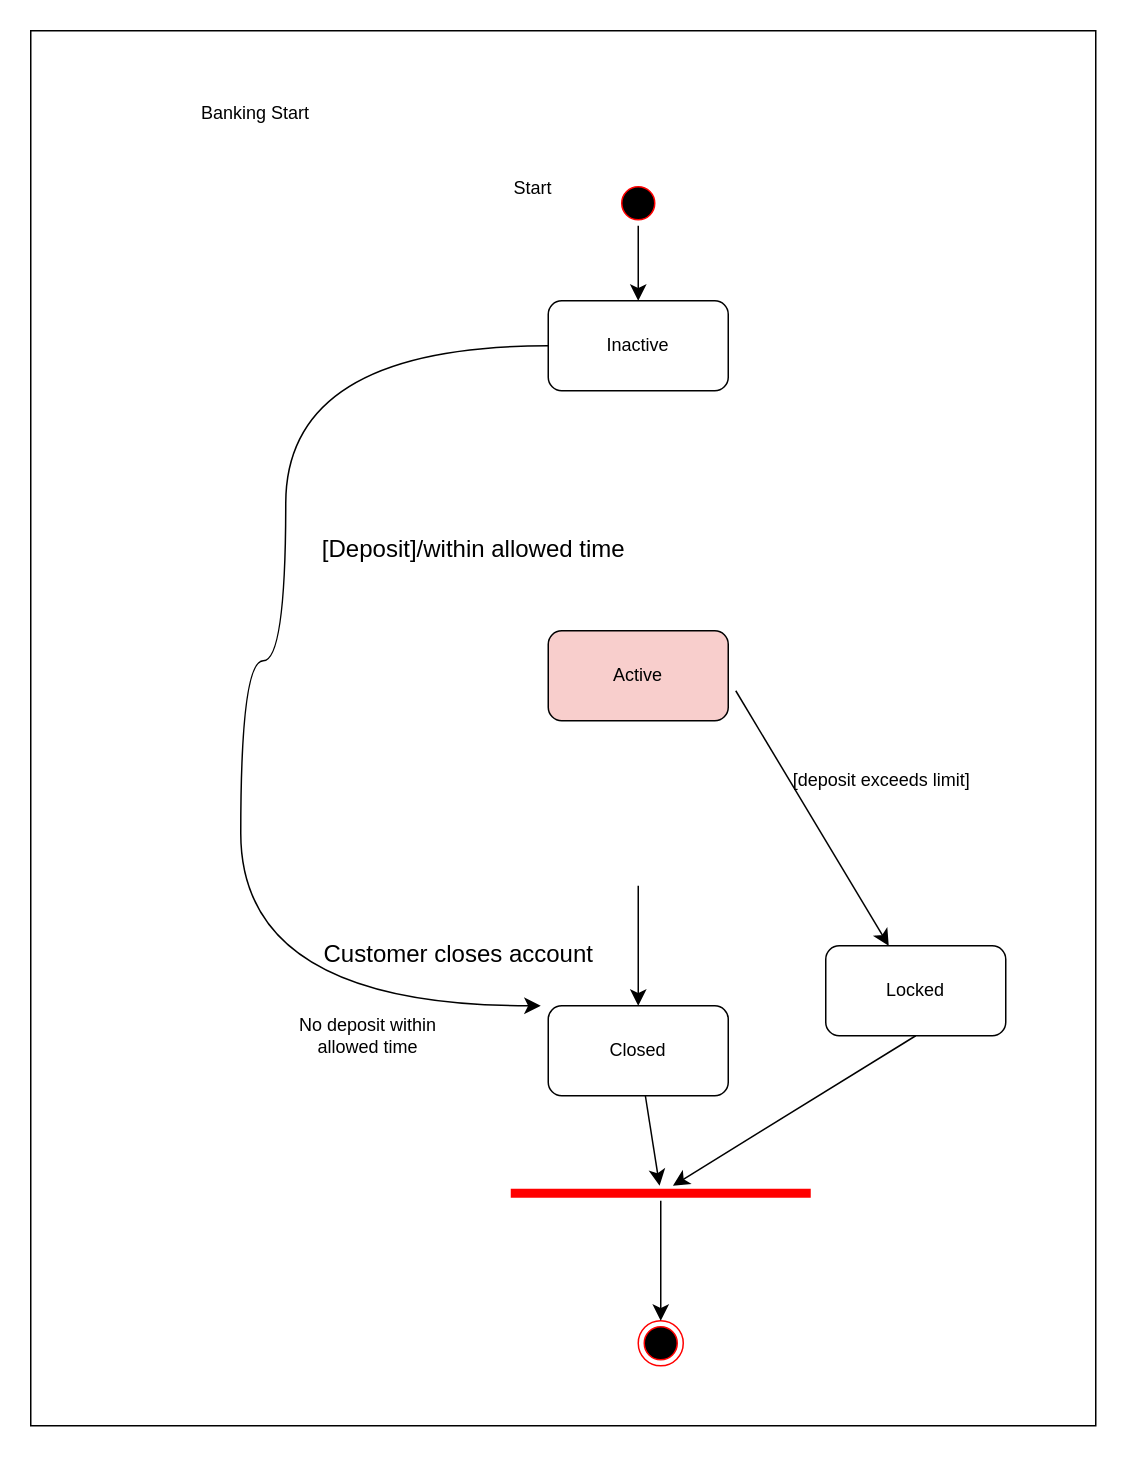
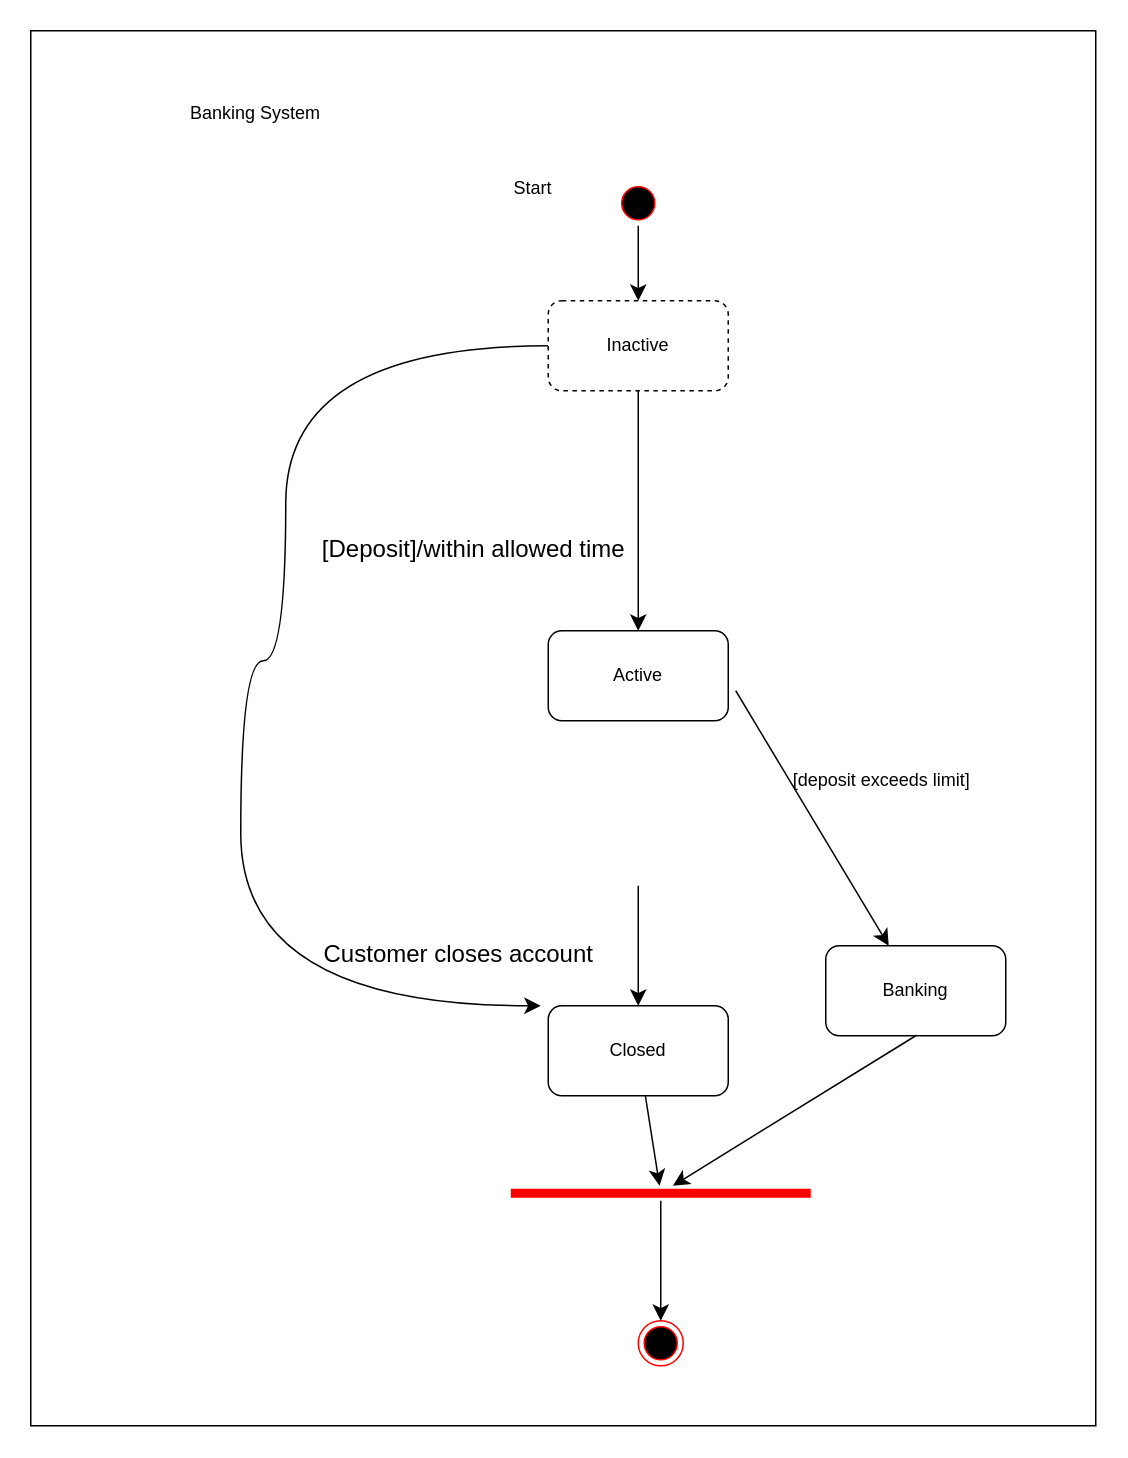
- <mxCell id="3" value="Banking Start" style="text;html=1;align=center;verticalAlign=middle;whiteSpace=wrap;rounded=0;" vertex="1" parent="1"><mxGeometry x="110" y="60" width="120" height="30" as="geometry" /></mxCell>
+ <mxCell id="3" value="Banking System" style="text;html=1;align=center;verticalAlign=middle;whiteSpace=wrap;rounded=0;" vertex="1" parent="1"><mxGeometry x="110" y="60" width="120" height="30" as="geometry" /></mxCell>
- <mxCell id="6" value="Inactive" style="rounded=1;whiteSpace=wrap;html=1;" vertex="1" parent="1"><mxGeometry x="365" y="200" width="120" height="60" as="geometry" /></mxCell>
+ <mxCell id="6" value="Inactive" style="rounded=1;whiteSpace=wrap;html=1;dashed=1;" vertex="1" parent="1"><mxGeometry x="365" y="200" width="120" height="60" as="geometry" /></mxCell>
+ <mxCell id="7" value="" style="edgeStyle=none;curved=1;rounded=0;orthogonalLoop=1;jettySize=auto;html=1;fontSize=12;startSize=8;endSize=8;" edge="1" parent="1" source="6" target="8"><mxGeometry relative="1" as="geometry"><mxPoint x="425" y="340" as="sourcePoint" /></mxGeometry></mxCell>
- <mxCell id="8" value="Active" style="whiteSpace=wrap;html=1;rounded=1;fillColor=#f8cecc;" vertex="1" parent="1"><mxGeometry x="365" y="420" width="120" height="60" as="geometry" /></mxCell>
+ <mxCell id="8" value="Active" style="whiteSpace=wrap;html=1;rounded=1;" vertex="1" parent="1"><mxGeometry x="365" y="420" width="120" height="60" as="geometry" /></mxCell>
- <mxCell id="11" value="Locked" style="rounded=1;whiteSpace=wrap;html=1;" vertex="1" parent="1"><mxGeometry x="550" y="630" width="120" height="60" as="geometry" /></mxCell>
+ <mxCell id="11" value="Banking" style="rounded=1;whiteSpace=wrap;html=1;" vertex="1" parent="1"><mxGeometry x="550" y="630" width="120" height="60" as="geometry" /></mxCell>
- <mxCell id="15" value="No deposit within allowed time" style="text;html=1;align=center;verticalAlign=middle;whiteSpace=wrap;rounded=0;" vertex="1" parent="1"><mxGeometry x="180" y="670" width="130" height="40" as="geometry" /></mxCell>
